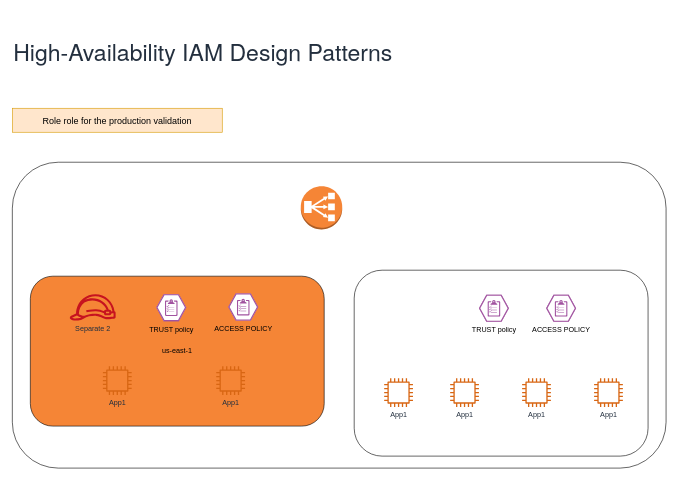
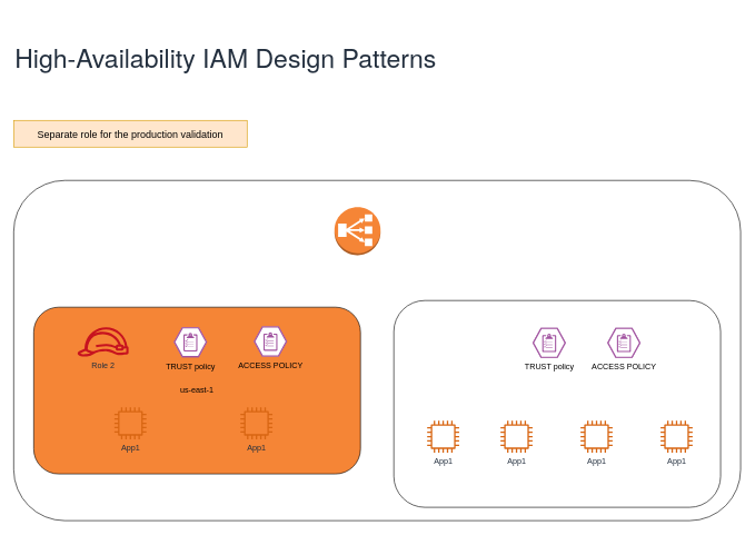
- <mxCell id="3" value="&lt;font style=&quot;font-size: 15px&quot;&gt;Role role for the production validation&lt;/font&gt;" style="text;html=1;strokeColor=#d79b00;fillColor=#ffe6cc;align=center;verticalAlign=middle;whiteSpace=wrap;rounded=0;" vertex="1" parent="1"><mxGeometry x="20" y="180" width="350" height="40" as="geometry" /></mxCell>
+ <mxCell id="3" value="&lt;font style=&quot;font-size: 15px&quot;&gt;Separate role for the production validation&lt;/font&gt;" style="text;html=1;strokeColor=#d79b00;fillColor=#ffe6cc;align=center;verticalAlign=middle;whiteSpace=wrap;rounded=0;" vertex="1" parent="1"><mxGeometry x="20" y="180" width="350" height="40" as="geometry" /></mxCell>
- <mxCell id="7" value="Separate 2" style="outlineConnect=0;fontColor=#232F3E;gradientColor=none;fillColor=#C7131F;strokeColor=none;dashed=0;verticalLabelPosition=bottom;verticalAlign=top;align=center;html=1;fontSize=12;fontStyle=0;aspect=fixed;pointerEvents=1;shape=mxgraph.aws4.role;" vertex="1" parent="1"><mxGeometry x="115" y="490" width="78" height="44" as="geometry" /></mxCell>
+ <mxCell id="7" value="Role 2" style="outlineConnect=0;fontColor=#232F3E;gradientColor=none;fillColor=#C7131F;strokeColor=none;dashed=0;verticalLabelPosition=bottom;verticalAlign=top;align=center;html=1;fontSize=12;fontStyle=0;aspect=fixed;pointerEvents=1;shape=mxgraph.aws4.role;" vertex="1" parent="1"><mxGeometry x="115" y="490" width="78" height="44" as="geometry" /></mxCell>
